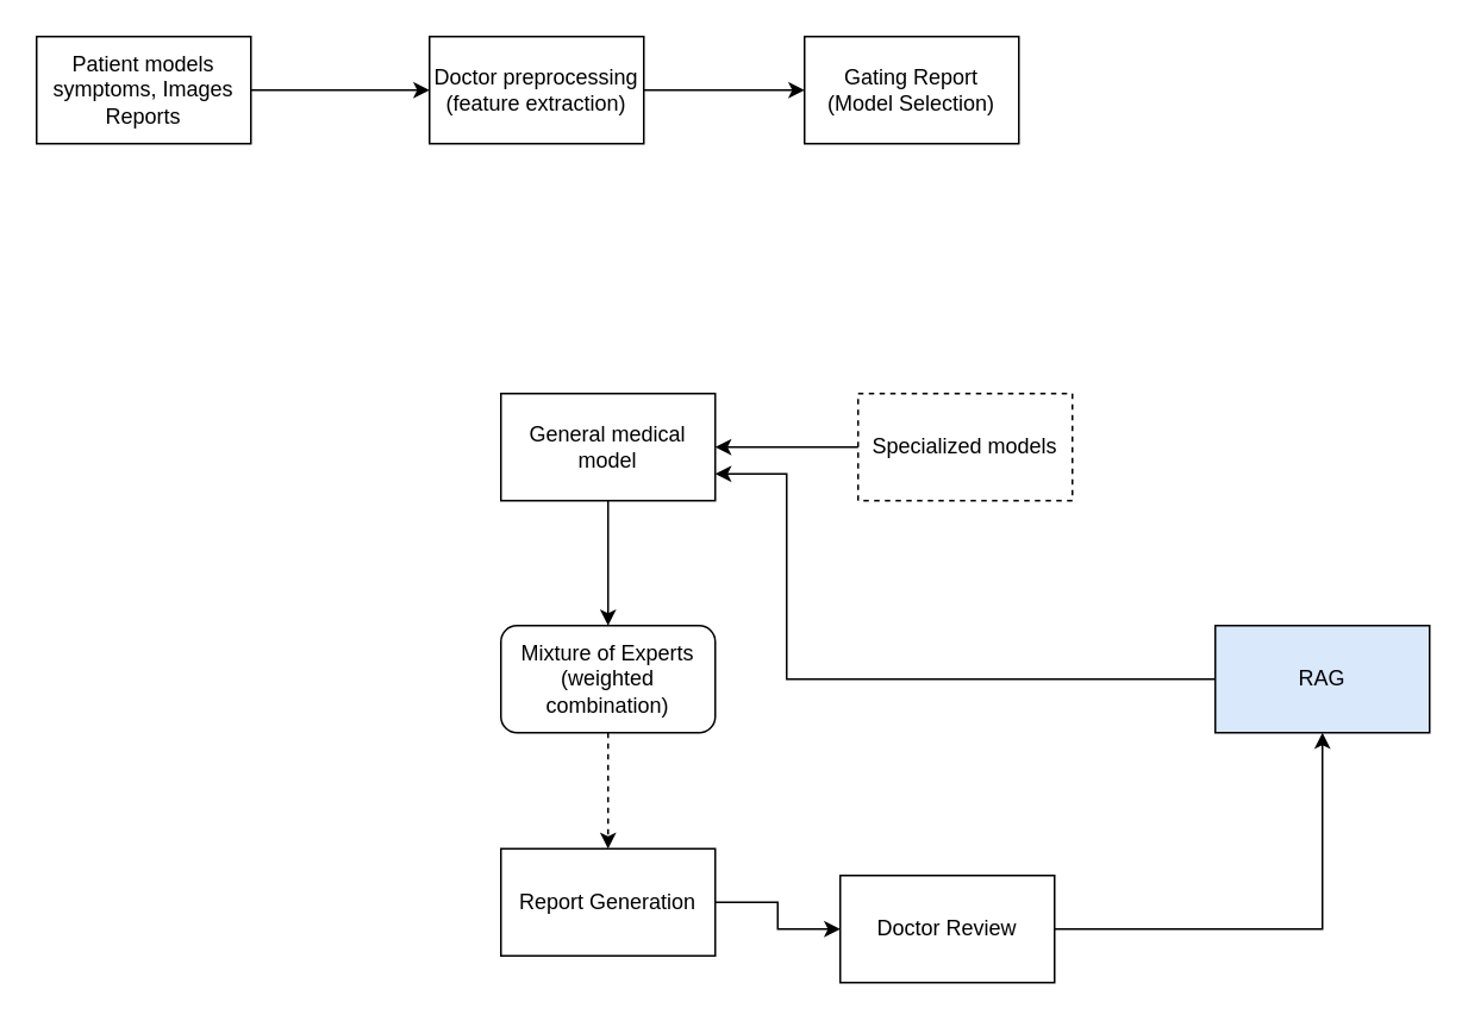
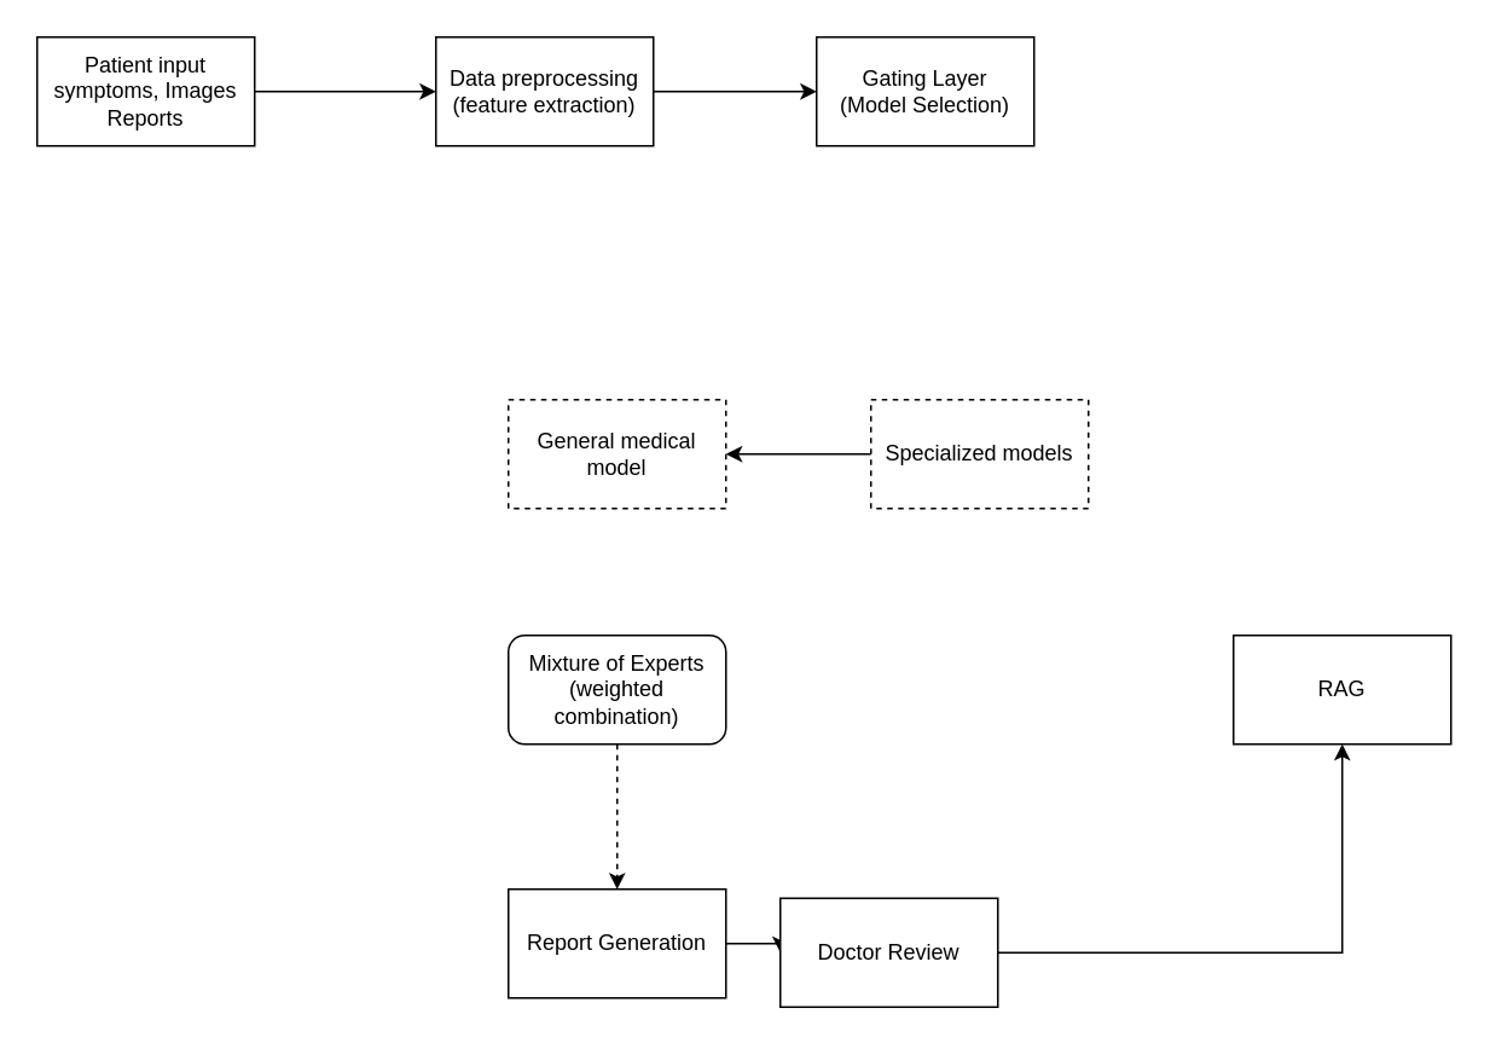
- <mxCell id="3" value="Patient models&lt;div&gt;symptoms, Images&lt;/div&gt;&lt;div&gt;Reports&lt;/div&gt;" style="rounded=0;whiteSpace=wrap;html=1;" vertex="1" parent="1"><mxGeometry x="20" y="20" width="120" height="60" as="geometry" /></mxCell>
+ <mxCell id="3" value="Patient input&lt;div&gt;symptoms, Images&lt;/div&gt;&lt;div&gt;Reports&lt;/div&gt;" style="rounded=0;whiteSpace=wrap;html=1;" vertex="1" parent="1"><mxGeometry x="20" y="20" width="120" height="60" as="geometry" /></mxCell>
- <mxCell id="5" value="Doctor preprocessing&lt;div&gt;(feature extraction)&lt;/div&gt;" style="rounded=0;whiteSpace=wrap;html=1;" vertex="1" parent="1"><mxGeometry x="240" y="20" width="120" height="60" as="geometry" /></mxCell>
+ <mxCell id="5" value="Data preprocessing&lt;div&gt;(feature extraction)&lt;/div&gt;" style="rounded=0;whiteSpace=wrap;html=1;" vertex="1" parent="1"><mxGeometry x="240" y="20" width="120" height="60" as="geometry" /></mxCell>
- <mxCell id="6" value="Gating Report&lt;div&gt;(Model Selection)&lt;/div&gt;" style="rounded=0;whiteSpace=wrap;html=1;" vertex="1" parent="1"><mxGeometry x="450" y="20" width="120" height="60" as="geometry" /></mxCell>
+ <mxCell id="6" value="Gating Layer&lt;div&gt;(Model Selection)&lt;/div&gt;" style="rounded=0;whiteSpace=wrap;html=1;" vertex="1" parent="1"><mxGeometry x="450" y="20" width="120" height="60" as="geometry" /></mxCell>
- <mxCell id="9" value="General medical model" style="rounded=0;whiteSpace=wrap;html=1;" vertex="1" parent="1"><mxGeometry x="280" y="220" width="120" height="60" as="geometry" /></mxCell>
+ <mxCell id="9" value="General medical model" style="rounded=0;whiteSpace=wrap;html=1;dashed=1;" vertex="1" parent="1"><mxGeometry x="280" y="220" width="120" height="60" as="geometry" /></mxCell>
- <mxCell id="8" style="edgeStyle=orthogonalEdgeStyle;rounded=0;orthogonalLoop=1;jettySize=auto;html=1;entryX=0.5;entryY=0;entryDx=0;entryDy=0;" edge="1" parent="1" source="9" target="12"><mxGeometry relative="1" as="geometry" /></mxCell>
- <mxCell id="18" style="edgeStyle=orthogonalEdgeStyle;rounded=0;orthogonalLoop=1;jettySize=auto;html=1;entryX=1;entryY=0.75;entryDx=0;entryDy=0;" edge="1" parent="1" source="19" target="9"><mxGeometry relative="1" as="geometry"><Array as="points"><mxPoint x="440" y="380" /><mxPoint x="440" y="265" /></Array></mxGeometry></mxCell>
- <mxCell id="19" value="RAG" style="rounded=0;whiteSpace=wrap;html=1;fillColor=#dae8fc;" vertex="1" parent="1"><mxGeometry x="680" y="350" width="120" height="60" as="geometry" /></mxCell>
+ <mxCell id="19" value="RAG" style="rounded=0;whiteSpace=wrap;html=1;" vertex="1" parent="1"><mxGeometry x="680" y="350" width="120" height="60" as="geometry" /></mxCell>
- <mxCell id="15" value="Report Generation" style="rounded=0;whiteSpace=wrap;html=1;" vertex="1" parent="1"><mxGeometry x="280" y="475" width="120" height="60" as="geometry" /></mxCell>
+ <mxCell id="15" value="Report Generation" style="rounded=0;whiteSpace=wrap;html=1;" vertex="1" parent="1"><mxGeometry x="280" y="490" width="120" height="60" as="geometry" /></mxCell>
- <mxCell id="17" value="Doctor Review" style="rounded=0;whiteSpace=wrap;html=1;" vertex="1" parent="1"><mxGeometry x="470" y="490" width="120" height="60" as="geometry" /></mxCell>
+ <mxCell id="17" value="Doctor Review" style="rounded=0;whiteSpace=wrap;html=1;" vertex="1" parent="1"><mxGeometry x="430" y="495" width="120" height="60" as="geometry" /></mxCell>
